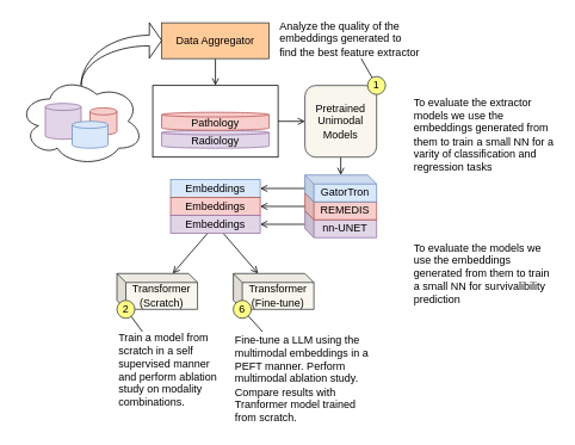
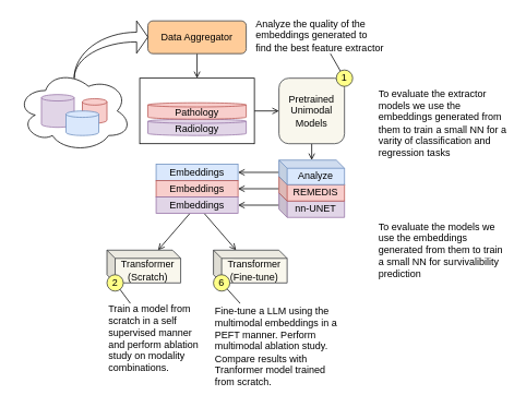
- <mxCell id="10" value="Data Aggregator" style="whiteSpace=wrap;html=1;fillColor=#ffcc99;strokeColor=#36393d;rounded=0;" vertex="1" parent="1"><mxGeometry x="180" y="25" width="120" height="40" as="geometry" /></mxCell>
+ <mxCell id="10" value="Data Aggregator" style="rounded=1;whiteSpace=wrap;html=1;fillColor=#ffcc99;strokeColor=#36393d;" vertex="1" parent="1"><mxGeometry x="180" y="25" width="120" height="40" as="geometry" /></mxCell>
- <mxCell id="23" value="GatorTron" style="shape=cube;whiteSpace=wrap;html=1;boundedLbl=1;backgroundOutline=1;darkOpacity=0.05;darkOpacity2=0.1;size=10;fillColor=#dae8fc;strokeColor=#6c8ebf;" vertex="1" parent="1"><mxGeometry x="340" y="195" width="80" height="30" as="geometry" /></mxCell>
+ <mxCell id="23" value="Analyze" style="shape=cube;whiteSpace=wrap;html=1;boundedLbl=1;backgroundOutline=1;darkOpacity=0.05;darkOpacity2=0.1;size=10;fillColor=#dae8fc;strokeColor=#6c8ebf;" vertex="1" parent="1"><mxGeometry x="340" y="195" width="80" height="30" as="geometry" /></mxCell>
